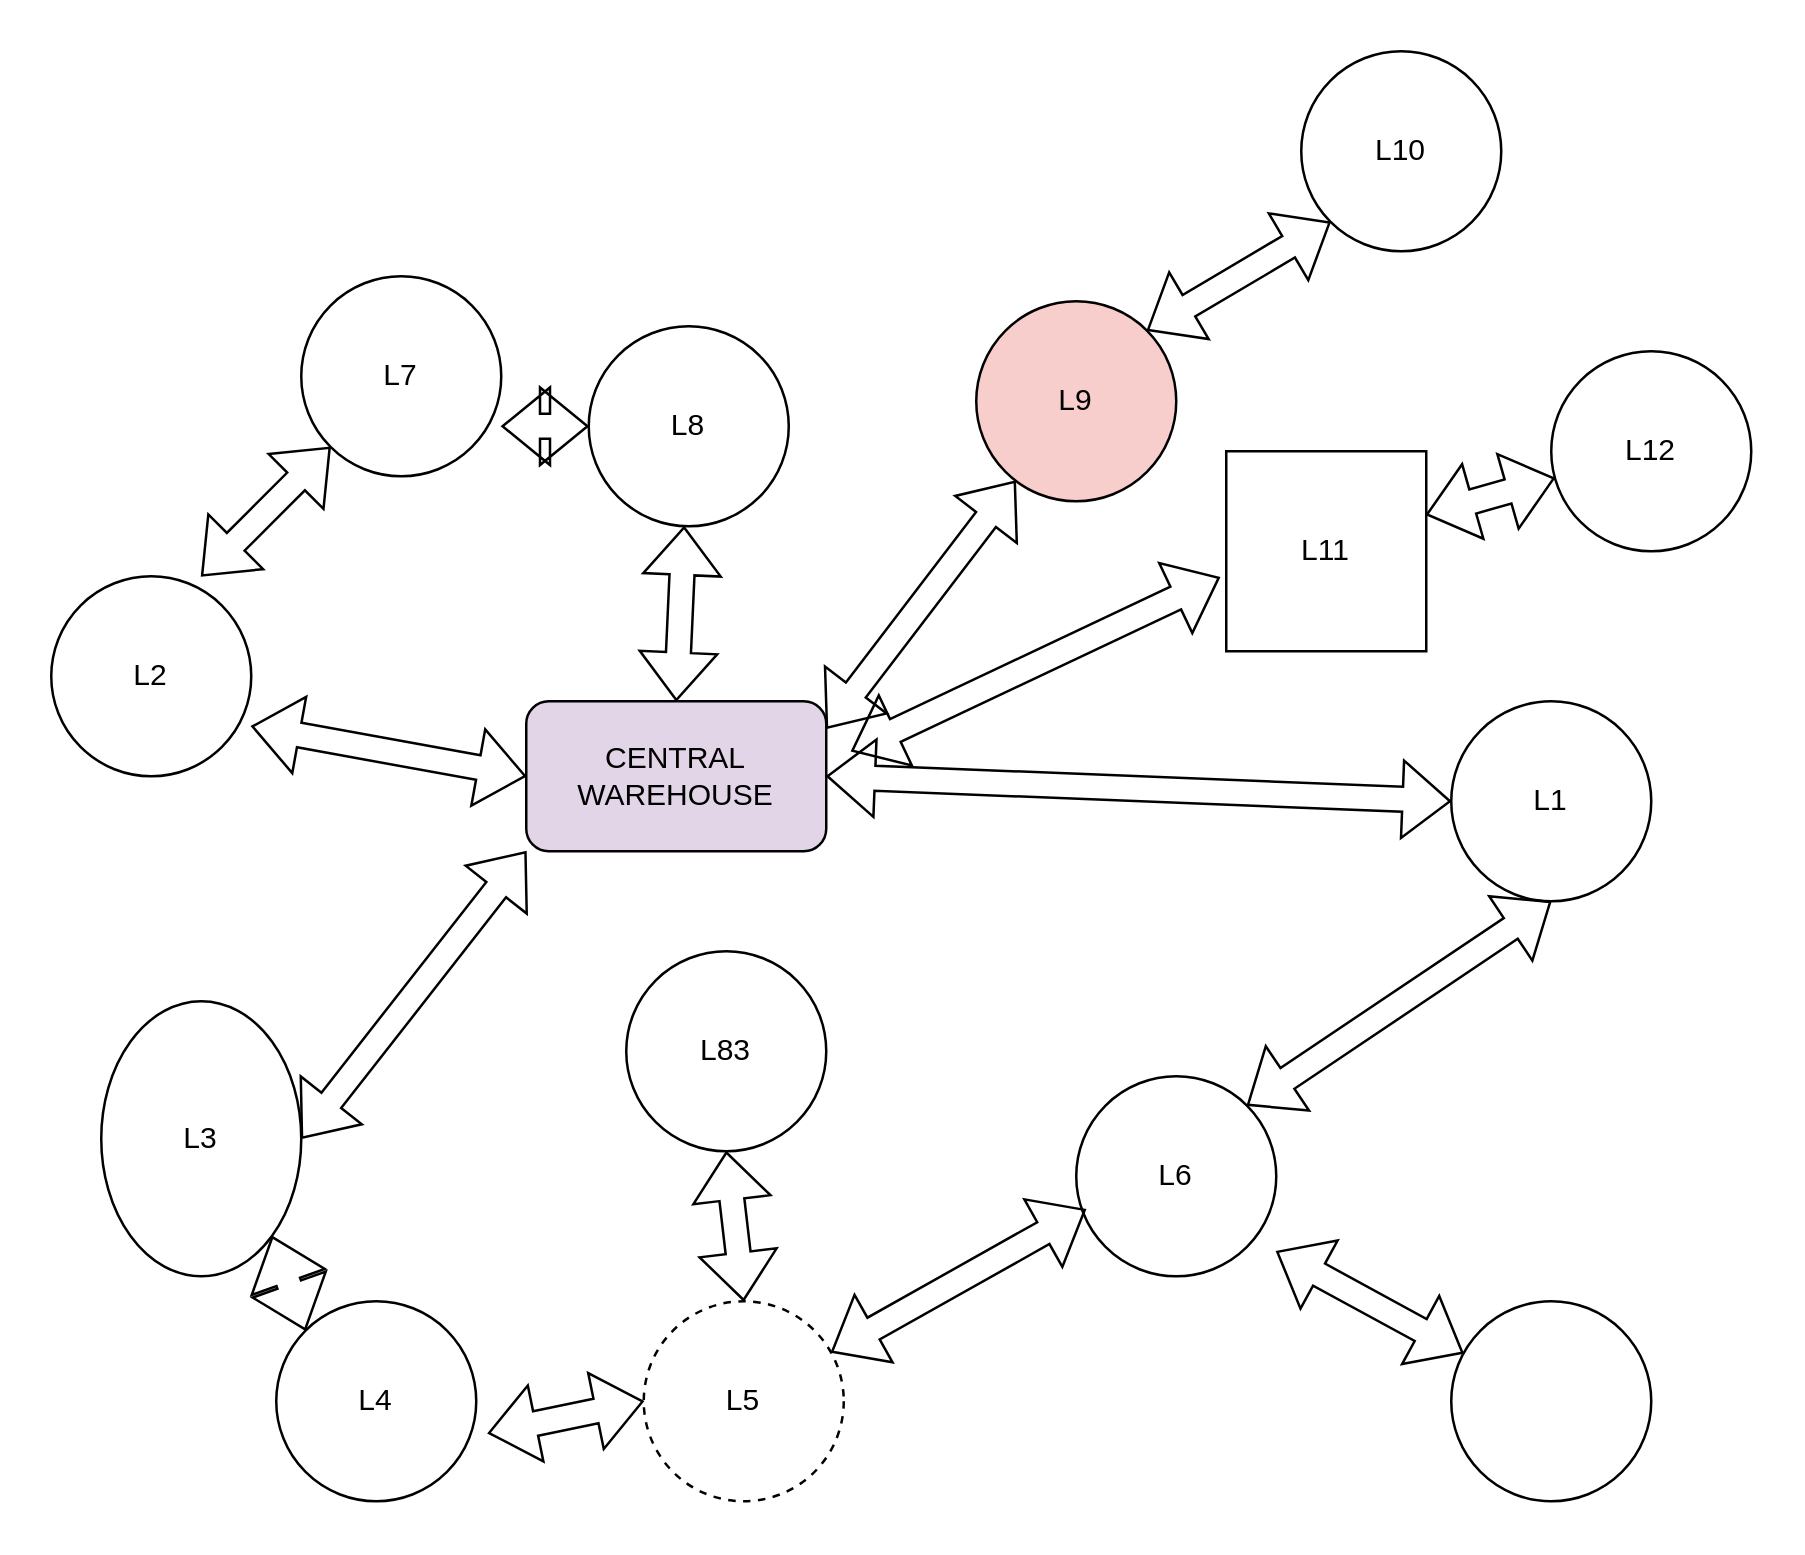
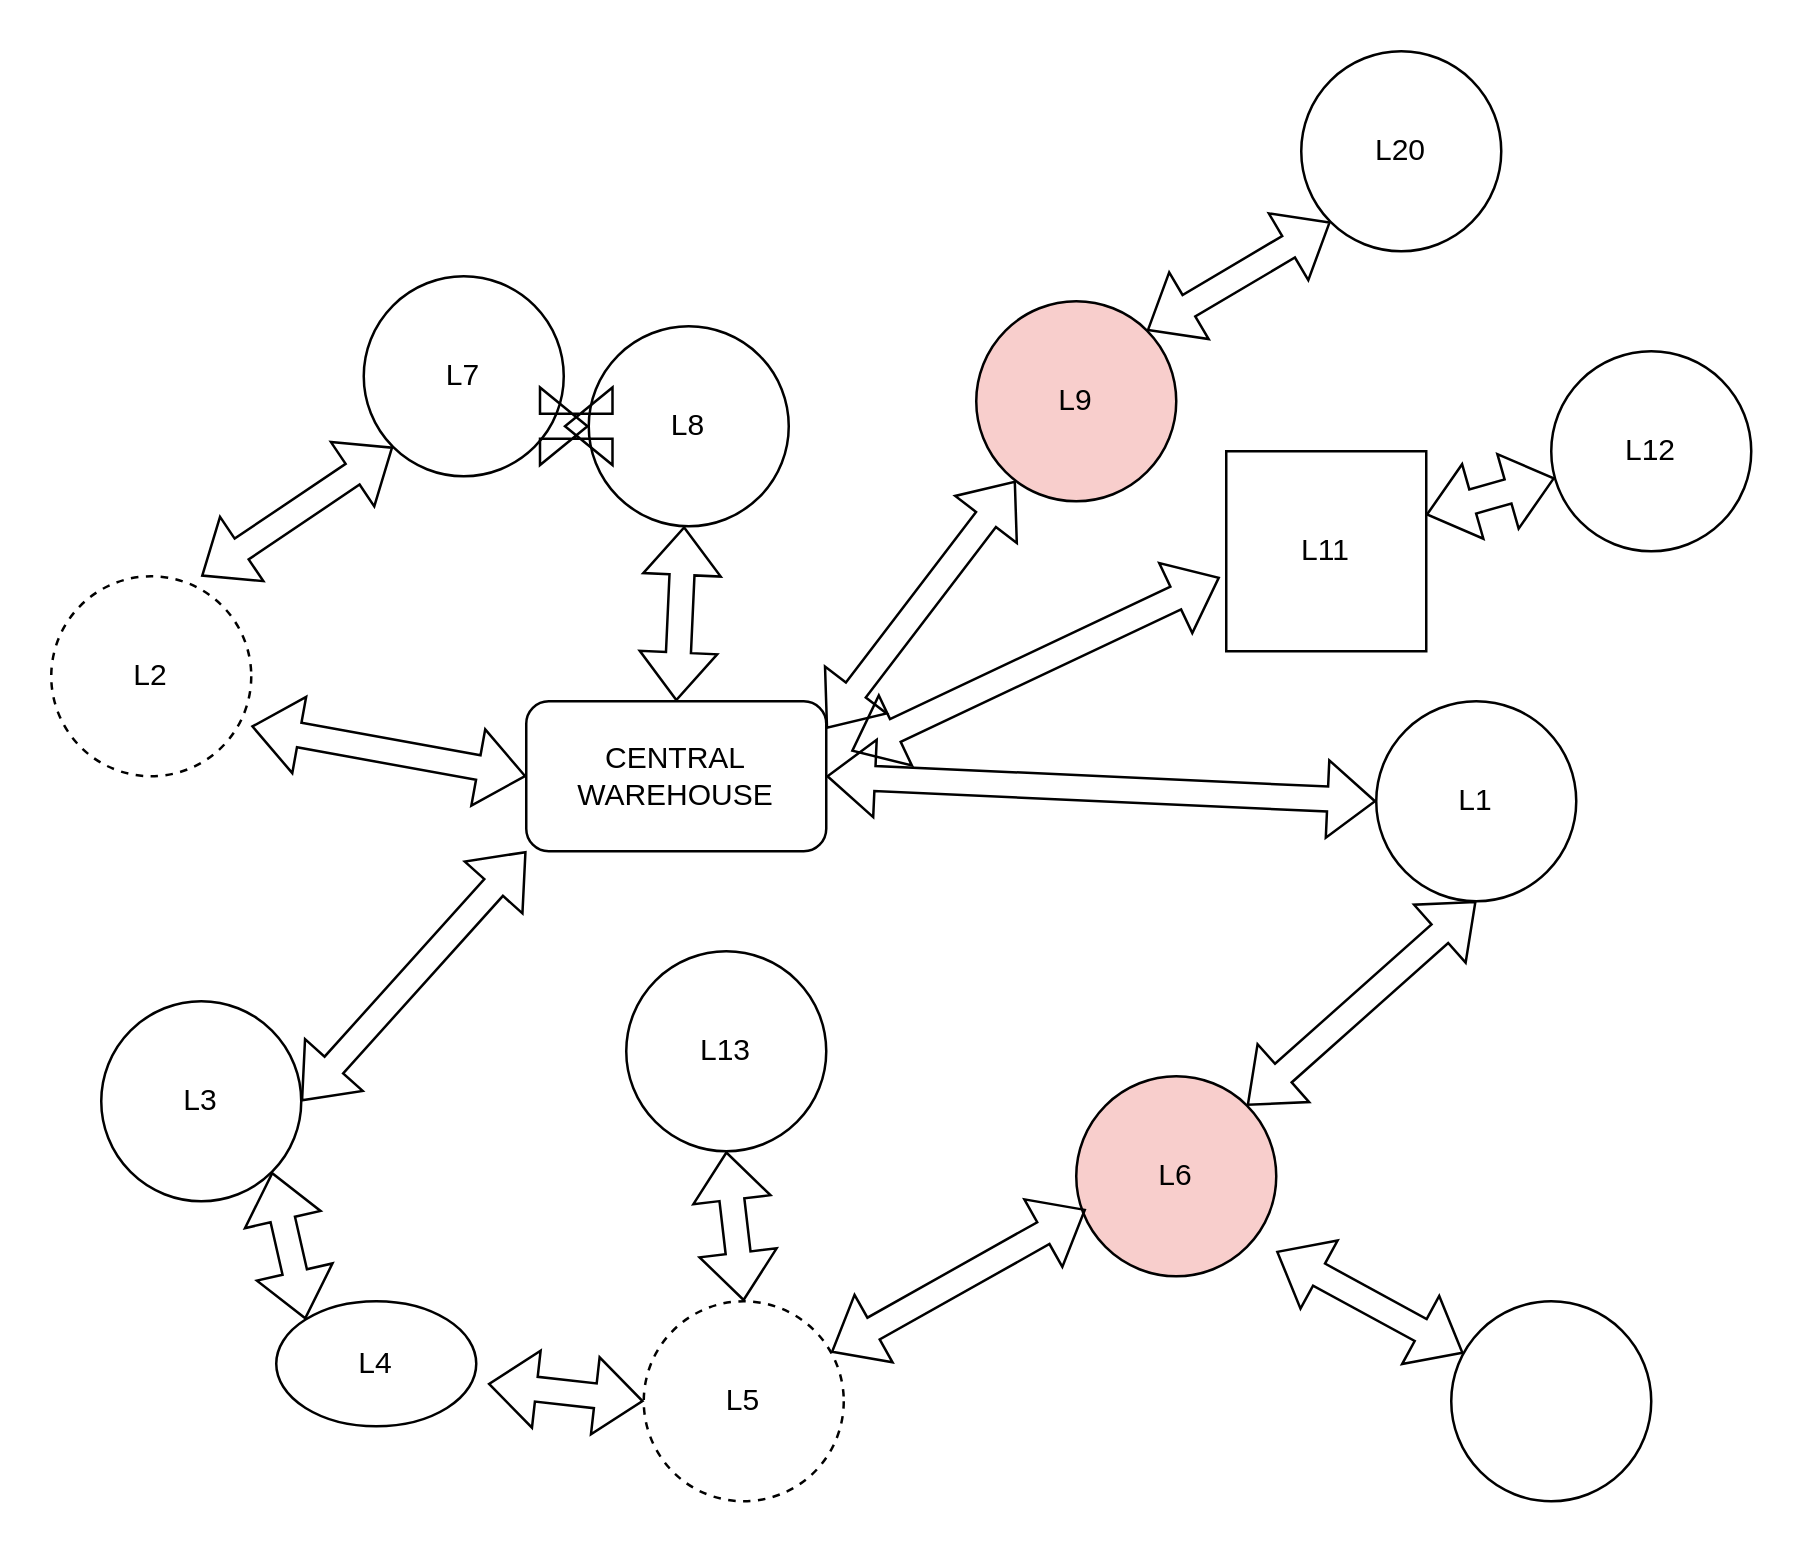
- <mxCell id="25" value="L10" style="ellipse;whiteSpace=wrap;html=1;aspect=fixed;" vertex="1" parent="1"><mxGeometry x="520" y="20" width="80" height="80" as="geometry" /></mxCell>
+ <mxCell id="25" value="L20" style="ellipse;whiteSpace=wrap;html=1;aspect=fixed;" vertex="1" parent="1"><mxGeometry x="520" y="20" width="80" height="80" as="geometry" /></mxCell>
- <mxCell id="7" value="L7" style="ellipse;whiteSpace=wrap;html=1;aspect=fixed;" vertex="1" parent="1"><mxGeometry x="120" y="110" width="80" height="80" as="geometry" /></mxCell>
+ <mxCell id="7" value="L7" style="ellipse;whiteSpace=wrap;html=1;aspect=fixed;" vertex="1" parent="1"><mxGeometry x="145" y="110" width="80" height="80" as="geometry" /></mxCell>
- <mxCell id="12" value="L2" style="ellipse;whiteSpace=wrap;html=1;aspect=fixed;" vertex="1" parent="1"><mxGeometry x="20" y="230" width="80" height="80" as="geometry" /></mxCell>
+ <mxCell id="12" value="L2" style="ellipse;whiteSpace=wrap;html=1;aspect=fixed;dashed=1;" vertex="1" parent="1"><mxGeometry x="20" y="230" width="80" height="80" as="geometry" /></mxCell>
- <mxCell id="2" value="CENTRAL&lt;br&gt;WAREHOUSE" style="rounded=1;whiteSpace=wrap;html=1;fillColor=#e1d5e7;" vertex="1" parent="1"><mxGeometry x="210" y="280" width="120" height="60" as="geometry" /></mxCell>
+ <mxCell id="2" value="CENTRAL&lt;br&gt;WAREHOUSE" style="rounded=1;whiteSpace=wrap;html=1;" vertex="1" parent="1"><mxGeometry x="210" y="280" width="120" height="60" as="geometry" /></mxCell>
- <mxCell id="3" value="L1" style="ellipse;whiteSpace=wrap;html=1;aspect=fixed;" vertex="1" parent="1"><mxGeometry x="580" y="280" width="80" height="80" as="geometry" /></mxCell>
+ <mxCell id="3" value="L1" style="ellipse;whiteSpace=wrap;html=1;aspect=fixed;" vertex="1" parent="1"><mxGeometry x="550" y="280" width="80" height="80" as="geometry" /></mxCell>
- <mxCell id="29" value="L83" style="ellipse;whiteSpace=wrap;html=1;aspect=fixed;" vertex="1" parent="1"><mxGeometry x="250" y="380" width="80" height="80" as="geometry" /></mxCell>
+ <mxCell id="29" value="L13" style="ellipse;whiteSpace=wrap;html=1;aspect=fixed;" vertex="1" parent="1"><mxGeometry x="250" y="380" width="80" height="80" as="geometry" /></mxCell>
- <mxCell id="11" value="L3" style="ellipse;whiteSpace=wrap;html=1;aspect=fixed;" vertex="1" parent="1"><mxGeometry x="40" y="400" width="80" height="110" as="geometry" /></mxCell>
+ <mxCell id="11" value="L3" style="ellipse;whiteSpace=wrap;html=1;aspect=fixed;" vertex="1" parent="1"><mxGeometry x="40" y="400" width="80" height="80" as="geometry" /></mxCell>
- <mxCell id="8" value="L6" style="ellipse;whiteSpace=wrap;html=1;aspect=fixed;" vertex="1" parent="1"><mxGeometry x="430" y="430" width="80" height="80" as="geometry" /></mxCell>
+ <mxCell id="8" value="L6" style="ellipse;whiteSpace=wrap;html=1;aspect=fixed;fillColor=#f8cecc;" vertex="1" parent="1"><mxGeometry x="430" y="430" width="80" height="80" as="geometry" /></mxCell>
- <mxCell id="10" value="L4" style="ellipse;whiteSpace=wrap;html=1;aspect=fixed;" vertex="1" parent="1"><mxGeometry x="110" y="520" width="80" height="80" as="geometry" /></mxCell>
+ <mxCell id="10" value="L4" style="ellipse;whiteSpace=wrap;html=1;aspect=fixed;" vertex="1" parent="1"><mxGeometry x="110" y="520" width="80" height="50" as="geometry" /></mxCell>
